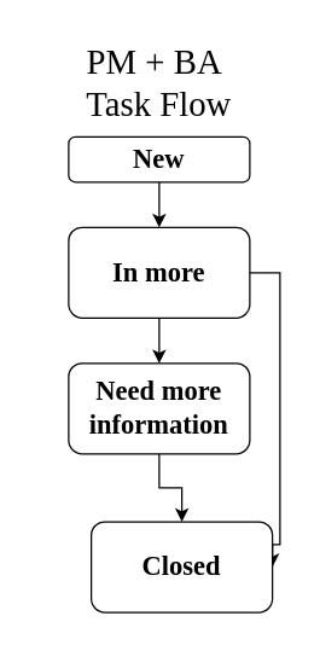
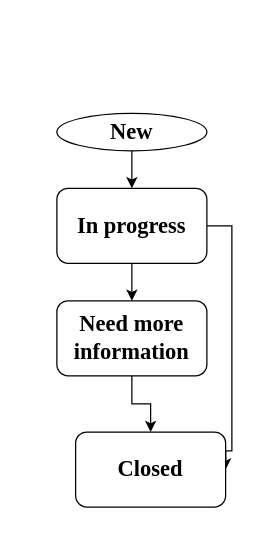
- <mxCell id="4" value="&lt;font face=&quot;Comic Sans MS&quot; style=&quot;font-size: 23px&quot;&gt;PM + BA&amp;nbsp;&lt;br&gt;Task Flow&lt;/font&gt;" style="text;html=1;strokeColor=none;fillColor=none;align=center;verticalAlign=middle;whiteSpace=wrap;rounded=0;" vertex="1" parent="1"><mxGeometry x="20" y="20" width="170" height="70" as="geometry" /></mxCell>
- <mxCell id="3" value="&lt;font style=&quot;font-size: 18px&quot; face=&quot;Comic Sans MS&quot;&gt;&lt;b&gt;New&lt;/b&gt;&lt;/font&gt;" style="rounded=1;whiteSpace=wrap;html=1;" vertex="1" parent="1"><mxGeometry x="45" y="90" width="120" height="30" as="geometry" /></mxCell>
+ <mxCell id="3" value="&lt;font style=&quot;font-size: 18px&quot; face=&quot;Comic Sans MS&quot;&gt;&lt;b&gt;New&lt;/b&gt;&lt;/font&gt;" style="ellipse;whiteSpace=wrap;html=1;" vertex="1" parent="1"><mxGeometry x="45" y="90" width="120" height="30" as="geometry" /></mxCell>
- <mxCell id="7" value="&lt;font style=&quot;font-size: 18px&quot; face=&quot;Comic Sans MS&quot;&gt;In more&lt;/font&gt;" style="rounded=1;whiteSpace=wrap;html=1;fontStyle=1" vertex="1" parent="1"><mxGeometry x="45" y="150" width="120" height="60" as="geometry" /></mxCell>
+ <mxCell id="7" value="&lt;font style=&quot;font-size: 18px&quot; face=&quot;Comic Sans MS&quot;&gt;In progress&lt;/font&gt;" style="rounded=1;whiteSpace=wrap;html=1;fontStyle=1" vertex="1" parent="1"><mxGeometry x="45" y="150" width="120" height="60" as="geometry" /></mxCell>
